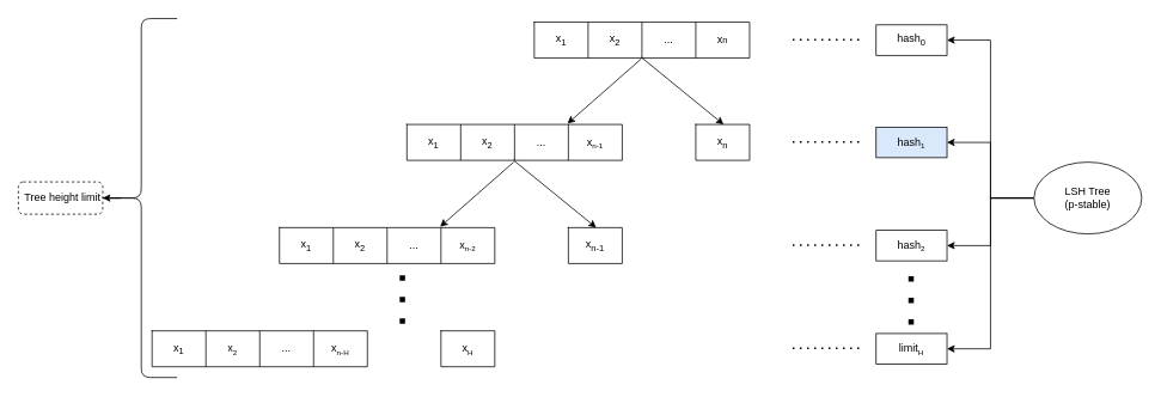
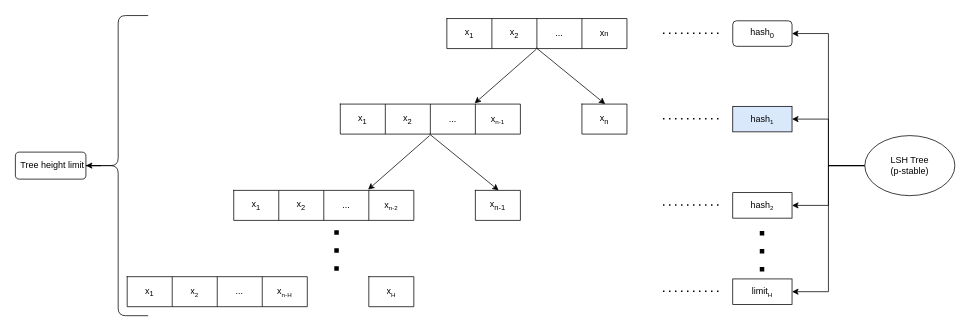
- <mxCell id="10" value="hash&lt;sub&gt;0&lt;/sub&gt;" style="rounded=0;whiteSpace=wrap;html=1;" vertex="1" parent="1"><mxGeometry x="976" y="27" width="79" height="34" as="geometry" /></mxCell>
+ <mxCell id="10" value="hash&lt;sub&gt;0&lt;/sub&gt;" style="whiteSpace=wrap;html=1;rounded=1;" vertex="1" parent="1"><mxGeometry x="976" y="27" width="79" height="34" as="geometry" /></mxCell>
- <mxCell id="50" value="Tree height limit" style="whiteSpace=wrap;html=1;align=right;rounded=1;dashed=1;" vertex="1" parent="1"><mxGeometry x="20" y="202" width="94" height="36" as="geometry" /></mxCell>
+ <mxCell id="50" value="Tree height limit" style="whiteSpace=wrap;html=1;align=right;rounded=1;" vertex="1" parent="1"><mxGeometry x="20" y="202" width="94" height="36" as="geometry" /></mxCell>
